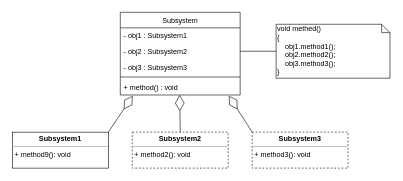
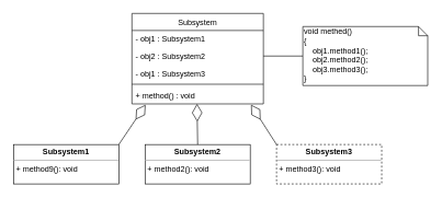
- <mxCell id="5" value="- obj3 : Subsystem3" style="text;strokeColor=none;fillColor=none;align=left;verticalAlign=top;spacingLeft=4;spacingRight=4;overflow=hidden;rotatable=0;points=[[0,0.5],[1,0.5]];portConstraint=eastwest;" vertex="1" parent="2"><mxGeometry y="78" width="200" height="26" as="geometry" /></mxCell>
+ <mxCell id="5" value="- obj1 : Subsystem3" style="text;strokeColor=none;fillColor=none;align=left;verticalAlign=top;spacingLeft=4;spacingRight=4;overflow=hidden;rotatable=0;points=[[0,0.5],[1,0.5]];portConstraint=eastwest;" vertex="1" parent="2"><mxGeometry y="78" width="200" height="26" as="geometry" /></mxCell>
- <mxCell id="9" value="&lt;p style=&quot;margin: 0px ; margin-top: 4px ; text-align: center&quot;&gt;&lt;b&gt;Subsystem2&lt;/b&gt;&lt;/p&gt;&lt;hr size=&quot;1&quot;&gt;&lt;p style=&quot;margin: 0px ; margin-left: 4px&quot;&gt;+ method2(): void&lt;/p&gt;" style="verticalAlign=top;align=left;overflow=fill;fontSize=12;fontFamily=Helvetica;html=1;dashed=1;" vertex="1" parent="1"><mxGeometry x="220" y="220" width="160" height="60" as="geometry" /></mxCell>
+ <mxCell id="9" value="&lt;p style=&quot;margin: 0px ; margin-top: 4px ; text-align: center&quot;&gt;&lt;b&gt;Subsystem2&lt;/b&gt;&lt;/p&gt;&lt;hr size=&quot;1&quot;&gt;&lt;p style=&quot;margin: 0px ; margin-left: 4px&quot;&gt;+ method2(): void&lt;/p&gt;" style="verticalAlign=top;align=left;overflow=fill;fontSize=12;fontFamily=Helvetica;html=1;" vertex="1" parent="1"><mxGeometry x="220" y="220" width="160" height="60" as="geometry" /></mxCell>
